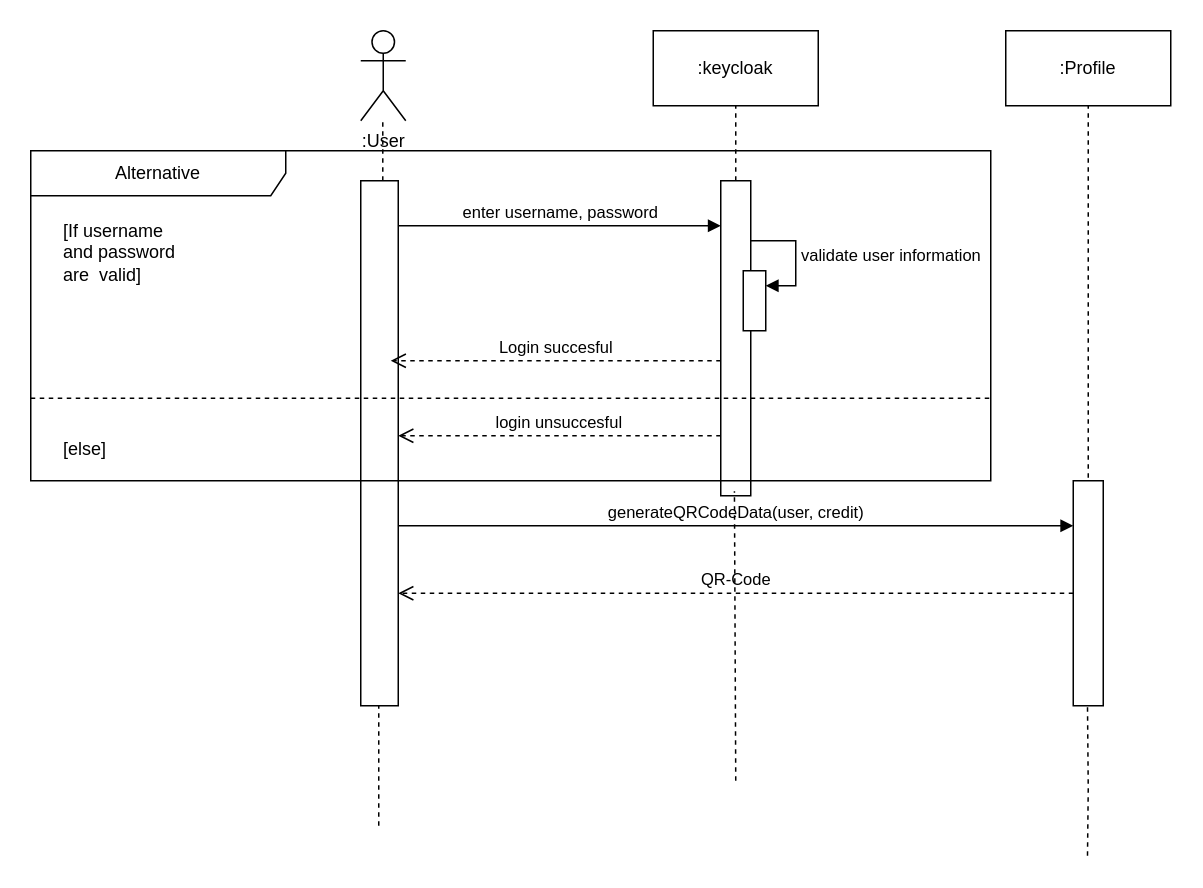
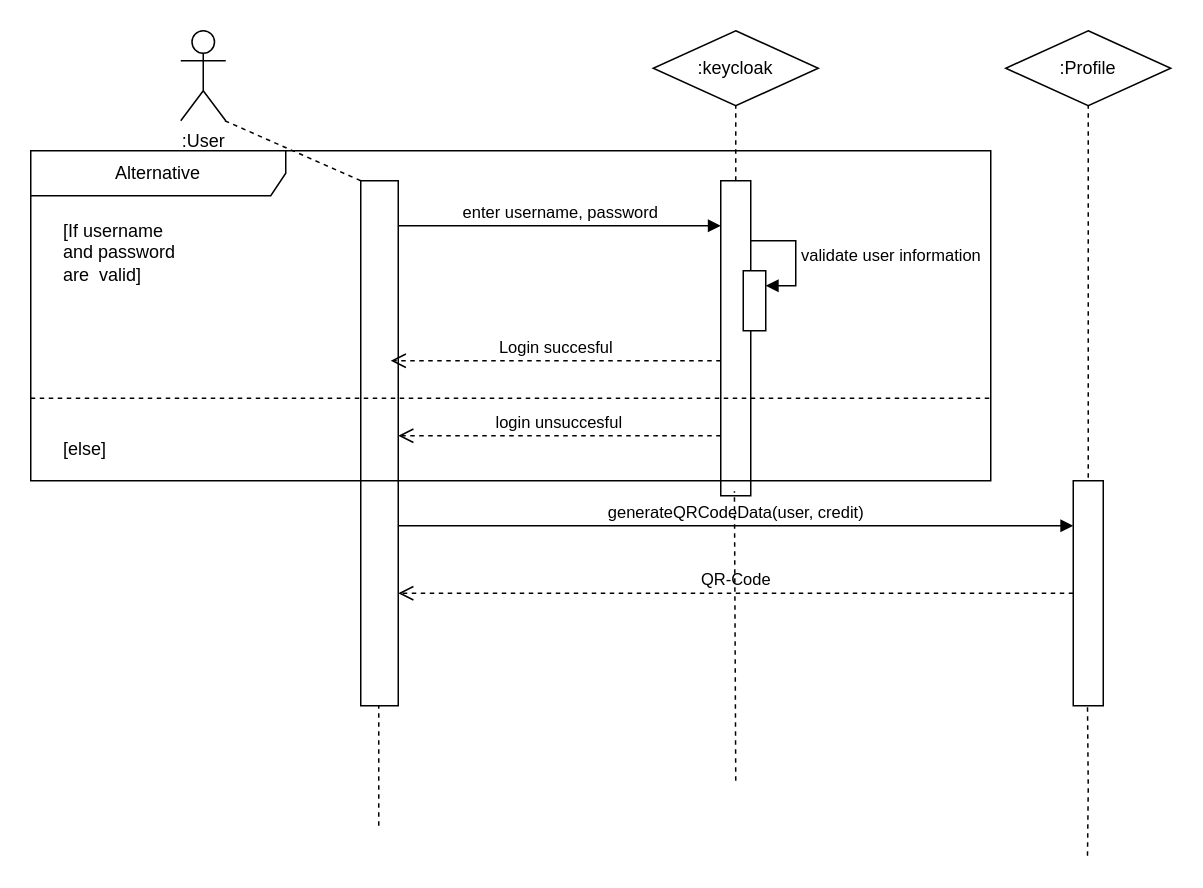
- <mxCell id="3" value="&lt;div&gt;:keycloak&lt;/div&gt;" style="html=1;whiteSpace=wrap;" parent="1" vertex="1"><mxGeometry x="435" y="20" width="110" height="50" as="geometry" /></mxCell>
+ <mxCell id="3" value="&lt;div&gt;:keycloak&lt;/div&gt;" style="rhombus;html=1;whiteSpace=wrap;" parent="1" vertex="1"><mxGeometry x="435" y="20" width="110" height="50" as="geometry" /></mxCell>
- <mxCell id="4" value=":Profile" style="html=1;whiteSpace=wrap;" parent="1" vertex="1"><mxGeometry x="670" y="20" width="110" height="50" as="geometry" /></mxCell>
+ <mxCell id="4" value=":Profile" style="rhombus;html=1;whiteSpace=wrap;" parent="1" vertex="1"><mxGeometry x="670" y="20" width="110" height="50" as="geometry" /></mxCell>
- <mxCell id="2" value=":User" style="shape=umlActor;verticalLabelPosition=bottom;verticalAlign=top;html=1;" parent="1" vertex="1"><mxGeometry x="240" y="20" width="30" height="60" as="geometry" /></mxCell>
+ <mxCell id="2" value=":User" style="shape=umlActor;verticalLabelPosition=bottom;verticalAlign=top;html=1;" parent="1" vertex="1"><mxGeometry x="120" y="20" width="30" height="60" as="geometry" /></mxCell>
